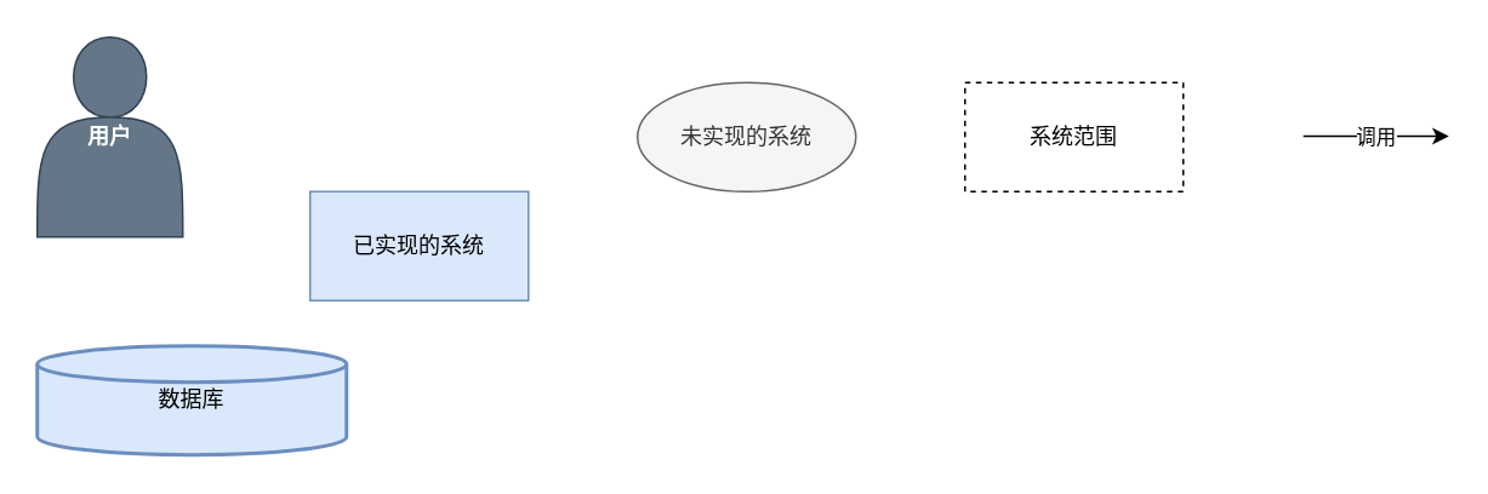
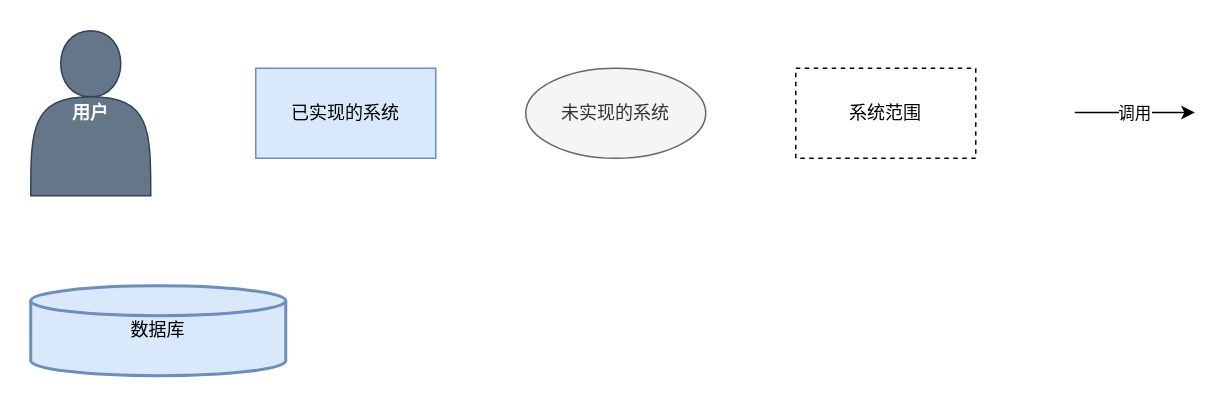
- <mxCell id="2" value="已实现的系统" style="rounded=0;whiteSpace=wrap;html=1;fillColor=#dae8fc;strokeColor=#6c8ebf;" parent="1" vertex="1"><mxGeometry x="170" y="105" width="120" height="60" as="geometry" /></mxCell>
+ <mxCell id="2" value="已实现的系统" style="rounded=0;whiteSpace=wrap;html=1;fillColor=#dae8fc;strokeColor=#6c8ebf;" parent="1" vertex="1"><mxGeometry x="170" y="45" width="120" height="60" as="geometry" /></mxCell>
